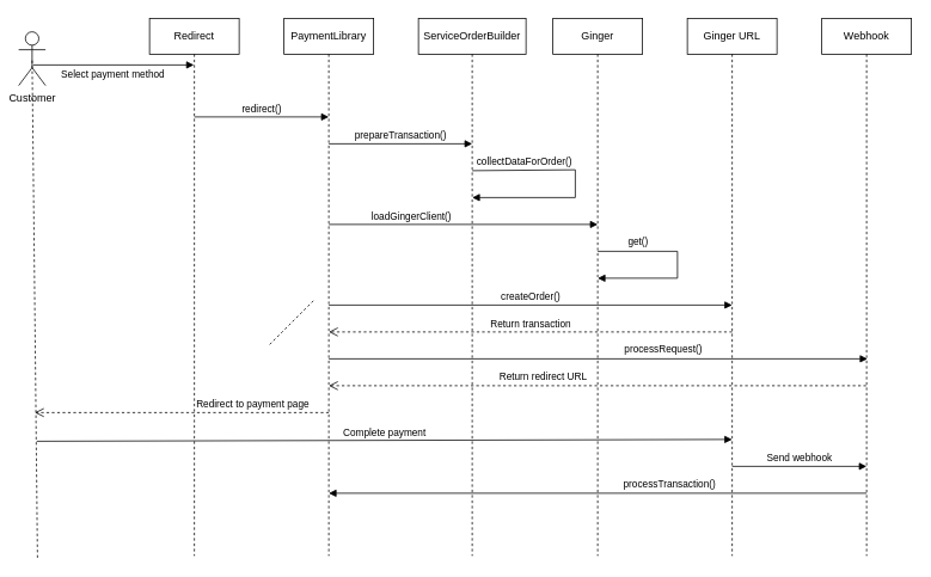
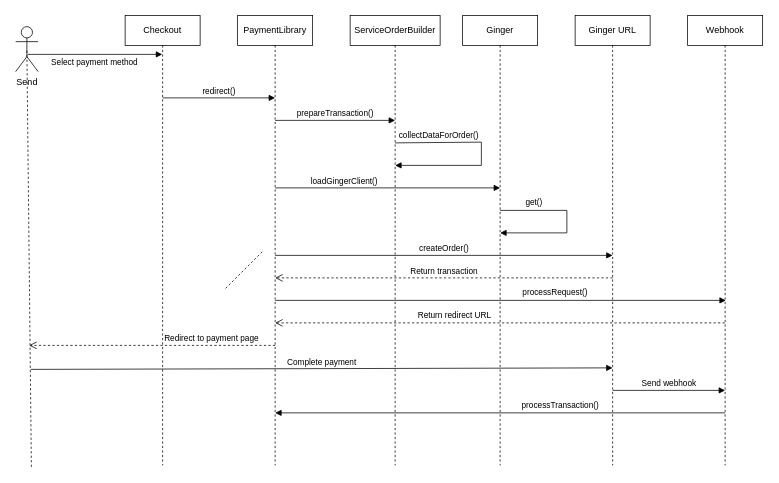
- <mxCell id="3" value="&lt;font style=&quot;&quot;&gt;Redirect&lt;/font&gt;" style="shape=umlLifeline;perimeter=lifelinePerimeter;whiteSpace=wrap;html=1;container=1;collapsible=0;recursiveResize=0;outlineConnect=0;fontColor=light-dark(#000000,#000000);fillColor=light-dark(#FFFFFF,#FFFFFF);strokeColor=light-dark(#000000,#000000);fillStyle=auto;" parent="1" vertex="1"><mxGeometry x="166" y="20" width="100" height="600" as="geometry" /></mxCell>
+ <mxCell id="3" value="&lt;font style=&quot;&quot;&gt;Checkout&lt;/font&gt;" style="shape=umlLifeline;perimeter=lifelinePerimeter;whiteSpace=wrap;html=1;container=1;collapsible=0;recursiveResize=0;outlineConnect=0;fontColor=light-dark(#000000,#000000);fillColor=light-dark(#FFFFFF,#FFFFFF);strokeColor=light-dark(#000000,#000000);fillStyle=auto;" parent="1" vertex="1"><mxGeometry x="166" y="20" width="100" height="600" as="geometry" /></mxCell>
- <mxCell id="2" value="Customer" style="shape=umlActor;verticalLabelPosition=bottom;verticalAlign=top;html=1;strokeColor=light-dark(#000000,#000000);" parent="1" vertex="1"><mxGeometry x="20" y="35" width="30" height="60" as="geometry" /></mxCell>
+ <mxCell id="2" value="Send" style="shape=umlActor;verticalLabelPosition=bottom;verticalAlign=top;html=1;strokeColor=light-dark(#000000,#000000);" parent="1" vertex="1"><mxGeometry x="20" y="35" width="30" height="60" as="geometry" /></mxCell>
